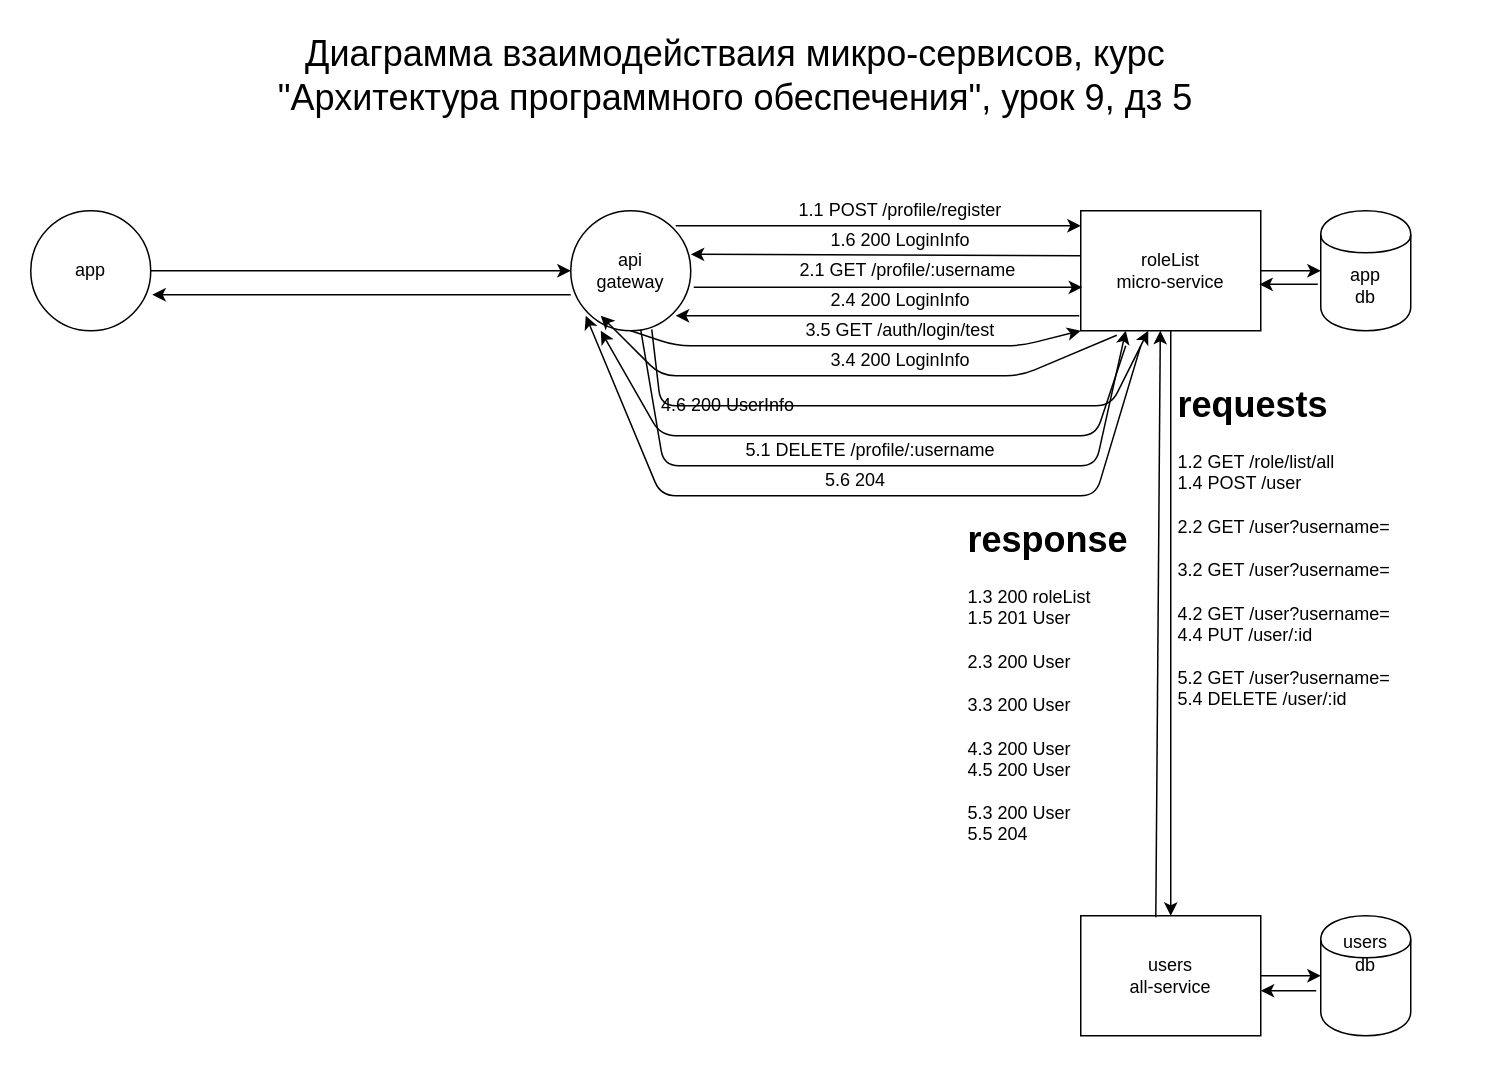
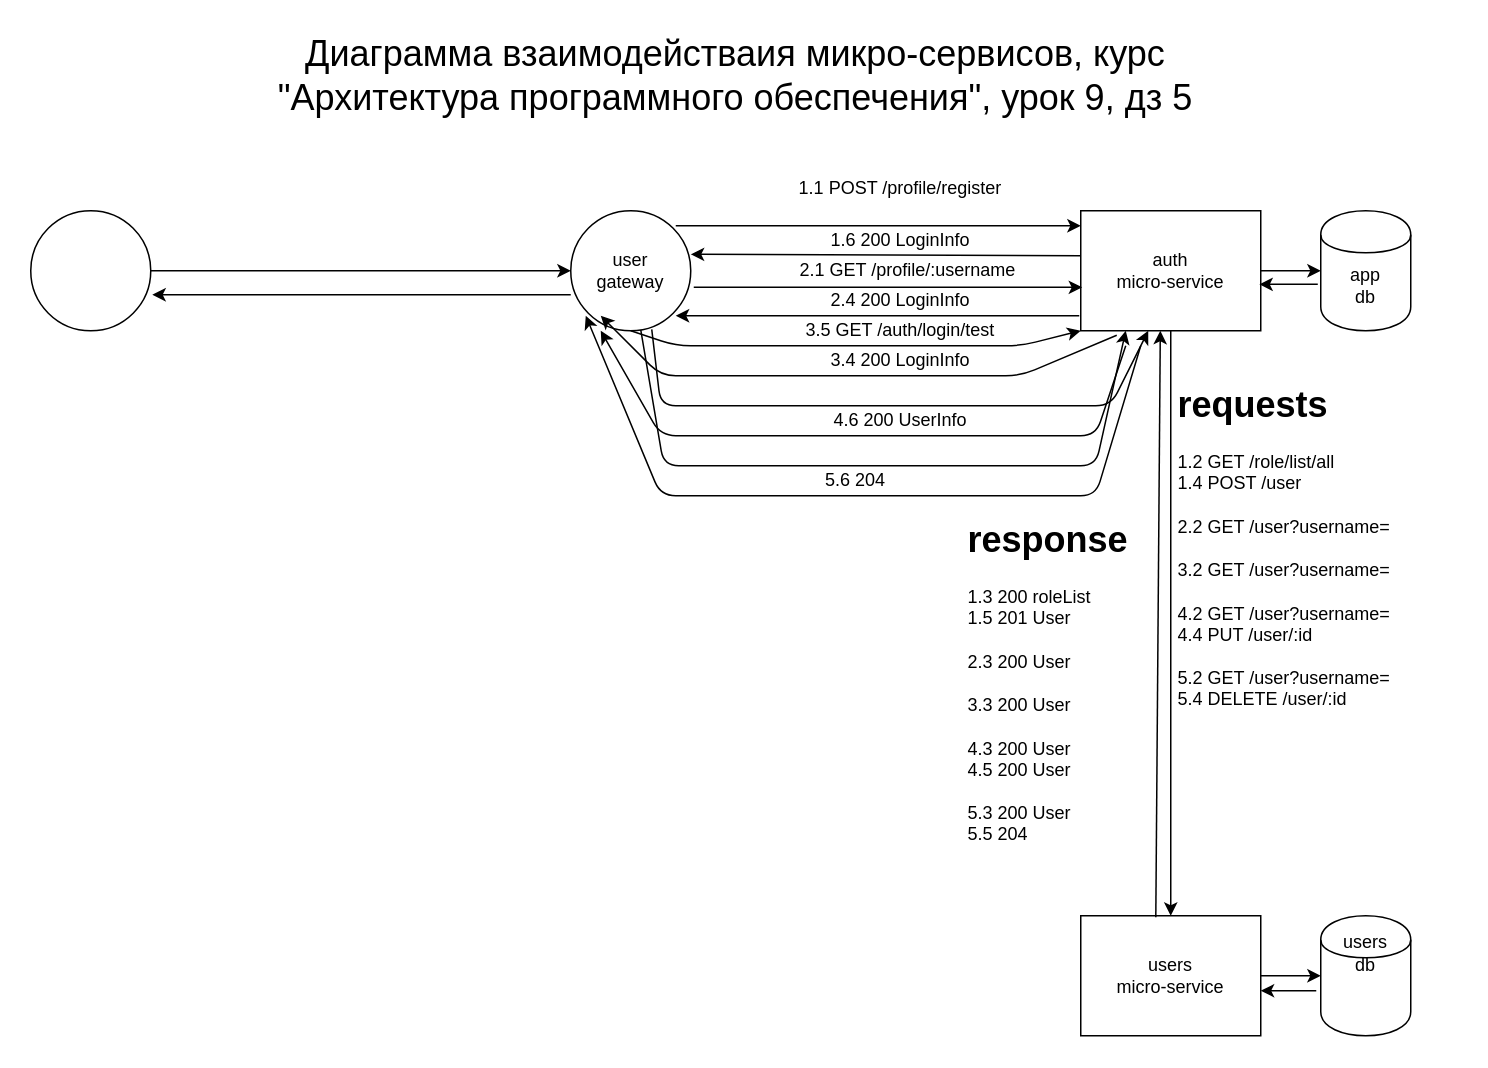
- <mxCell id="20" value="1.1 POST /profile/register" style="text;html=1;strokeColor=none;fillColor=none;align=center;verticalAlign=middle;whiteSpace=wrap;rounded=0;" vertex="1" parent="1"><mxGeometry x="530" y="130" width="140" height="20" as="geometry" /></mxCell>
+ <mxCell id="20" value="1.1 POST /profile/register" style="text;html=1;strokeColor=none;fillColor=none;align=center;verticalAlign=middle;whiteSpace=wrap;rounded=0;" vertex="1" parent="1"><mxGeometry x="530" y="115" width="140" height="20" as="geometry" /></mxCell>
- <mxCell id="4" value="app" style="text;html=1;strokeColor=none;fillColor=none;align=center;verticalAlign=middle;whiteSpace=wrap;rounded=0;" parent="1" vertex="1"><mxGeometry x="30" y="150" width="60" height="60" as="geometry" /></mxCell>
- <mxCell id="19" value="api&lt;br&gt;gateway" style="text;html=1;strokeColor=none;fillColor=none;align=center;verticalAlign=middle;whiteSpace=wrap;rounded=0;" parent="1" vertex="1"><mxGeometry x="390" y="150" width="60" height="60" as="geometry" /></mxCell>
+ <mxCell id="19" value="user&lt;br&gt;gateway" style="text;html=1;strokeColor=none;fillColor=none;align=center;verticalAlign=middle;whiteSpace=wrap;rounded=0;" parent="1" vertex="1"><mxGeometry x="390" y="150" width="60" height="60" as="geometry" /></mxCell>
- <mxCell id="15" value="roleList&lt;br&gt;micro-service" style="text;html=1;strokeColor=none;fillColor=none;align=center;verticalAlign=middle;whiteSpace=wrap;rounded=0;" parent="1" vertex="1"><mxGeometry x="730" y="150" width="100" height="60" as="geometry" /></mxCell>
+ <mxCell id="15" value="auth&lt;br&gt;micro-service" style="text;html=1;strokeColor=none;fillColor=none;align=center;verticalAlign=middle;whiteSpace=wrap;rounded=0;" parent="1" vertex="1"><mxGeometry x="730" y="150" width="100" height="60" as="geometry" /></mxCell>
- <mxCell id="38" value="4.6 200 UserInfo" style="text;html=1;strokeColor=none;fillColor=none;align=center;verticalAlign=middle;whiteSpace=wrap;rounded=0;" vertex="1" parent="1"><mxGeometry x="415" y="260" width="140" height="20" as="geometry" /></mxCell>
+ <mxCell id="38" value="4.6 200 UserInfo" style="text;html=1;strokeColor=none;fillColor=none;align=center;verticalAlign=middle;whiteSpace=wrap;rounded=0;" vertex="1" parent="1"><mxGeometry x="530" y="270" width="140" height="20" as="geometry" /></mxCell>
- <mxCell id="40" value="5.1 DELETE /profile/:username" style="text;html=1;strokeColor=none;fillColor=none;align=center;verticalAlign=middle;whiteSpace=wrap;rounded=0;" vertex="1" parent="1"><mxGeometry x="480" y="290" width="200" height="20" as="geometry" /></mxCell>
- <mxCell id="16" value="users&lt;br&gt;all-service" style="text;html=1;strokeColor=none;fillColor=none;align=center;verticalAlign=middle;whiteSpace=wrap;rounded=0;" parent="1" vertex="1"><mxGeometry x="730" y="620" width="100" height="60" as="geometry" /></mxCell>
+ <mxCell id="16" value="users&lt;br&gt;micro-service" style="text;html=1;strokeColor=none;fillColor=none;align=center;verticalAlign=middle;whiteSpace=wrap;rounded=0;" parent="1" vertex="1"><mxGeometry x="730" y="620" width="100" height="60" as="geometry" /></mxCell>
